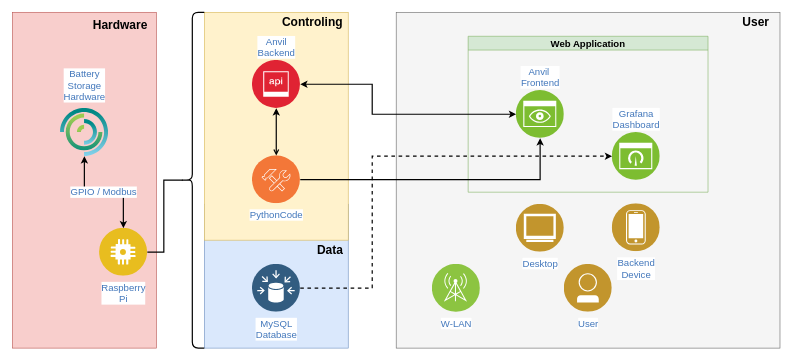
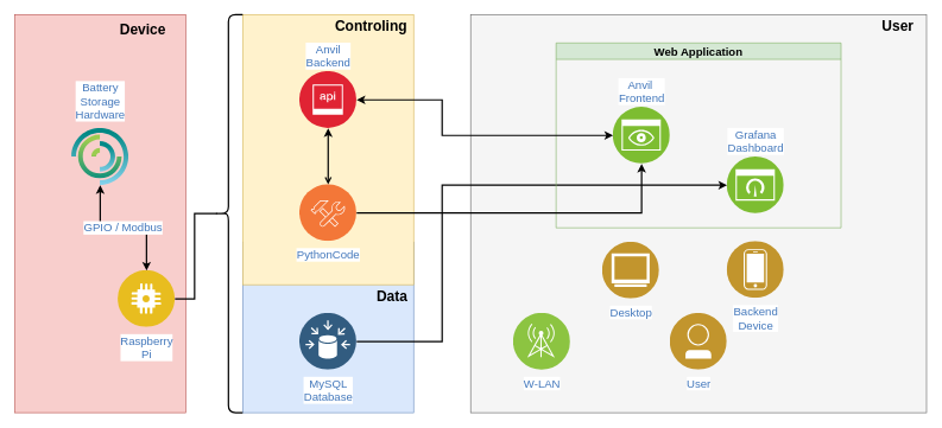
- <mxCell id="17" value="&lt;b&gt;&lt;font style=&quot;font-size: 20px;&quot;&gt;Hardware&lt;/font&gt;&lt;/b&gt;" style="text;html=1;strokeColor=none;fillColor=none;align=center;verticalAlign=middle;whiteSpace=wrap;rounded=0;" parent="1" vertex="1"><mxGeometry x="140" y="20" width="120" height="40" as="geometry" /></mxCell>
+ <mxCell id="17" value="&lt;b&gt;&lt;font style=&quot;font-size: 20px;&quot;&gt;Device&lt;/font&gt;&lt;/b&gt;" style="text;html=1;strokeColor=none;fillColor=none;align=center;verticalAlign=middle;whiteSpace=wrap;rounded=0;" parent="1" vertex="1"><mxGeometry x="140" y="20" width="120" height="40" as="geometry" /></mxCell>
- <mxCell id="10" style="edgeStyle=orthogonalEdgeStyle;rounded=0;orthogonalLoop=1;jettySize=auto;html=1;exitX=1;exitY=0.5;exitDx=0;exitDy=0;entryX=0;entryY=0.5;entryDx=0;entryDy=0;fontSize=16;fontColor=default;startArrow=none;startFill=0;endArrow=classic;endFill=1;strokeWidth=2;dashed=1;" edge="1" parent="1" source="11" target="20"><mxGeometry relative="1" as="geometry"><Array as="points"><mxPoint x="620" y="480" /><mxPoint x="620" y="260" /></Array></mxGeometry></mxCell>
+ <mxCell id="10" style="edgeStyle=orthogonalEdgeStyle;rounded=0;orthogonalLoop=1;jettySize=auto;html=1;exitX=1;exitY=0.5;exitDx=0;exitDy=0;entryX=0;entryY=0.5;entryDx=0;entryDy=0;fontSize=16;fontColor=default;startArrow=none;startFill=0;endArrow=classic;endFill=1;strokeWidth=2;" edge="1" parent="1" source="11" target="20"><mxGeometry relative="1" as="geometry"><Array as="points"><mxPoint x="620" y="480" /><mxPoint x="620" y="260" /></Array></mxGeometry></mxCell>
- <mxCell id="6" value="Desktop" style="aspect=fixed;perimeter=ellipsePerimeter;html=1;align=center;shadow=0;dashed=0;fontColor=#4277BB;labelBackgroundColor=#ffffff;fontSize=16;spacingTop=3;image;image=img/lib/ibm/users/browser.svg;" parent="1" vertex="1"><mxGeometry x="860" y="340" width="80" height="80" as="geometry" /></mxCell>
+ <mxCell id="6" value="Desktop" style="aspect=fixed;perimeter=ellipsePerimeter;html=1;align=center;shadow=0;dashed=0;fontColor=#4277BB;labelBackgroundColor=#ffffff;fontSize=16;spacingTop=3;image;image=img/lib/ibm/users/browser.svg;" parent="1" vertex="1"><mxGeometry x="845" y="340" width="80" height="80" as="geometry" /></mxCell>
